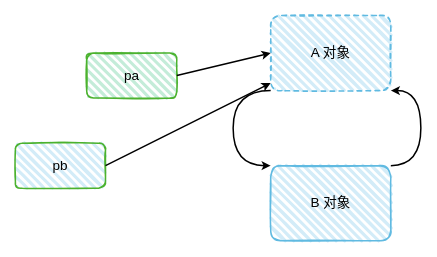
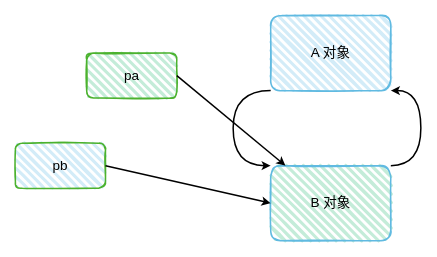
- <mxCell id="5" value="&lt;font style=&quot;font-size: 18px;&quot;&gt;A 对象&lt;/font&gt;" style="rounded=1;whiteSpace=wrap;html=1;strokeWidth=2;fillWeight=4;hachureGap=8;hachureAngle=45;fillColor=#d3ecf8;sketch=1;fillStyle=auto;strokeColor=#60bae1;dashed=1;" vertex="1" parent="1"><mxGeometry x="360" y="20" width="160" height="100" as="geometry" /></mxCell>
+ <mxCell id="5" value="&lt;font style=&quot;font-size: 18px;&quot;&gt;A 对象&lt;/font&gt;" style="rounded=1;whiteSpace=wrap;html=1;strokeWidth=2;fillWeight=4;hachureGap=8;hachureAngle=45;fillColor=#d3ecf8;sketch=1;fillStyle=auto;strokeColor=#60bae1;" vertex="1" parent="1"><mxGeometry x="360" y="20" width="160" height="100" as="geometry" /></mxCell>
- <mxCell id="8" value="" style="endArrow=classic;html=1;rounded=0;fontSize=18;exitX=1;exitY=0.5;exitDx=0;exitDy=0;entryX=0;entryY=0.5;entryDx=0;entryDy=0;strokeWidth=2;" edge="1" parent="1" source="6" target="5"><mxGeometry width="50" height="50" relative="1" as="geometry"><mxPoint x="220" y="70" as="sourcePoint" /><mxPoint x="270" y="20" as="targetPoint" /></mxGeometry></mxCell>
+ <mxCell id="8" value="" style="endArrow=classic;html=1;rounded=0;fontSize=18;exitX=1;exitY=0.5;exitDx=0;exitDy=0;strokeWidth=2;" edge="1" parent="1" source="6" target="3"><mxGeometry width="50" height="50" relative="1" as="geometry"><mxPoint x="220" y="70" as="sourcePoint" /><mxPoint x="270" y="20" as="targetPoint" /></mxGeometry></mxCell>
- <mxCell id="9" value="" style="endArrow=classic;html=1;rounded=0;fontSize=18;exitX=1;exitY=0.5;exitDx=0;exitDy=0;strokeWidth=2;" edge="1" parent="1" source="7" target="5"><mxGeometry width="50" height="50" relative="1" as="geometry"><mxPoint x="150" y="110" as="sourcePoint" /><mxPoint x="370" y="80" as="targetPoint" /></mxGeometry></mxCell>
+ <mxCell id="9" value="" style="endArrow=classic;html=1;rounded=0;fontSize=18;exitX=1;exitY=0.5;exitDx=0;exitDy=0;entryX=0;entryY=0.5;entryDx=0;entryDy=0;strokeWidth=2;" edge="1" parent="1" source="7" target="3"><mxGeometry width="50" height="50" relative="1" as="geometry"><mxPoint x="150" y="110" as="sourcePoint" /><mxPoint x="370" y="80" as="targetPoint" /></mxGeometry></mxCell>
- <mxCell id="3" value="&lt;font style=&quot;font-size: 18px;&quot;&gt;B 对象&lt;/font&gt;" style="rounded=1;whiteSpace=wrap;html=1;strokeWidth=2;fillWeight=4;hachureGap=8;hachureAngle=45;fillColor=#d3ecf8;sketch=1;fillStyle=auto;strokeColor=#60bae1;" vertex="1" parent="1"><mxGeometry x="360" y="220" width="160" height="100" as="geometry" /></mxCell>
+ <mxCell id="3" value="&lt;font style=&quot;font-size: 18px;&quot;&gt;B 对象&lt;/font&gt;" style="rounded=1;whiteSpace=wrap;html=1;strokeWidth=2;fillWeight=4;hachureGap=8;hachureAngle=45;fillColor=#c4ecd9;sketch=1;fillStyle=auto;strokeColor=#60bae1;" vertex="1" parent="1"><mxGeometry x="360" y="220" width="160" height="100" as="geometry" /></mxCell>
